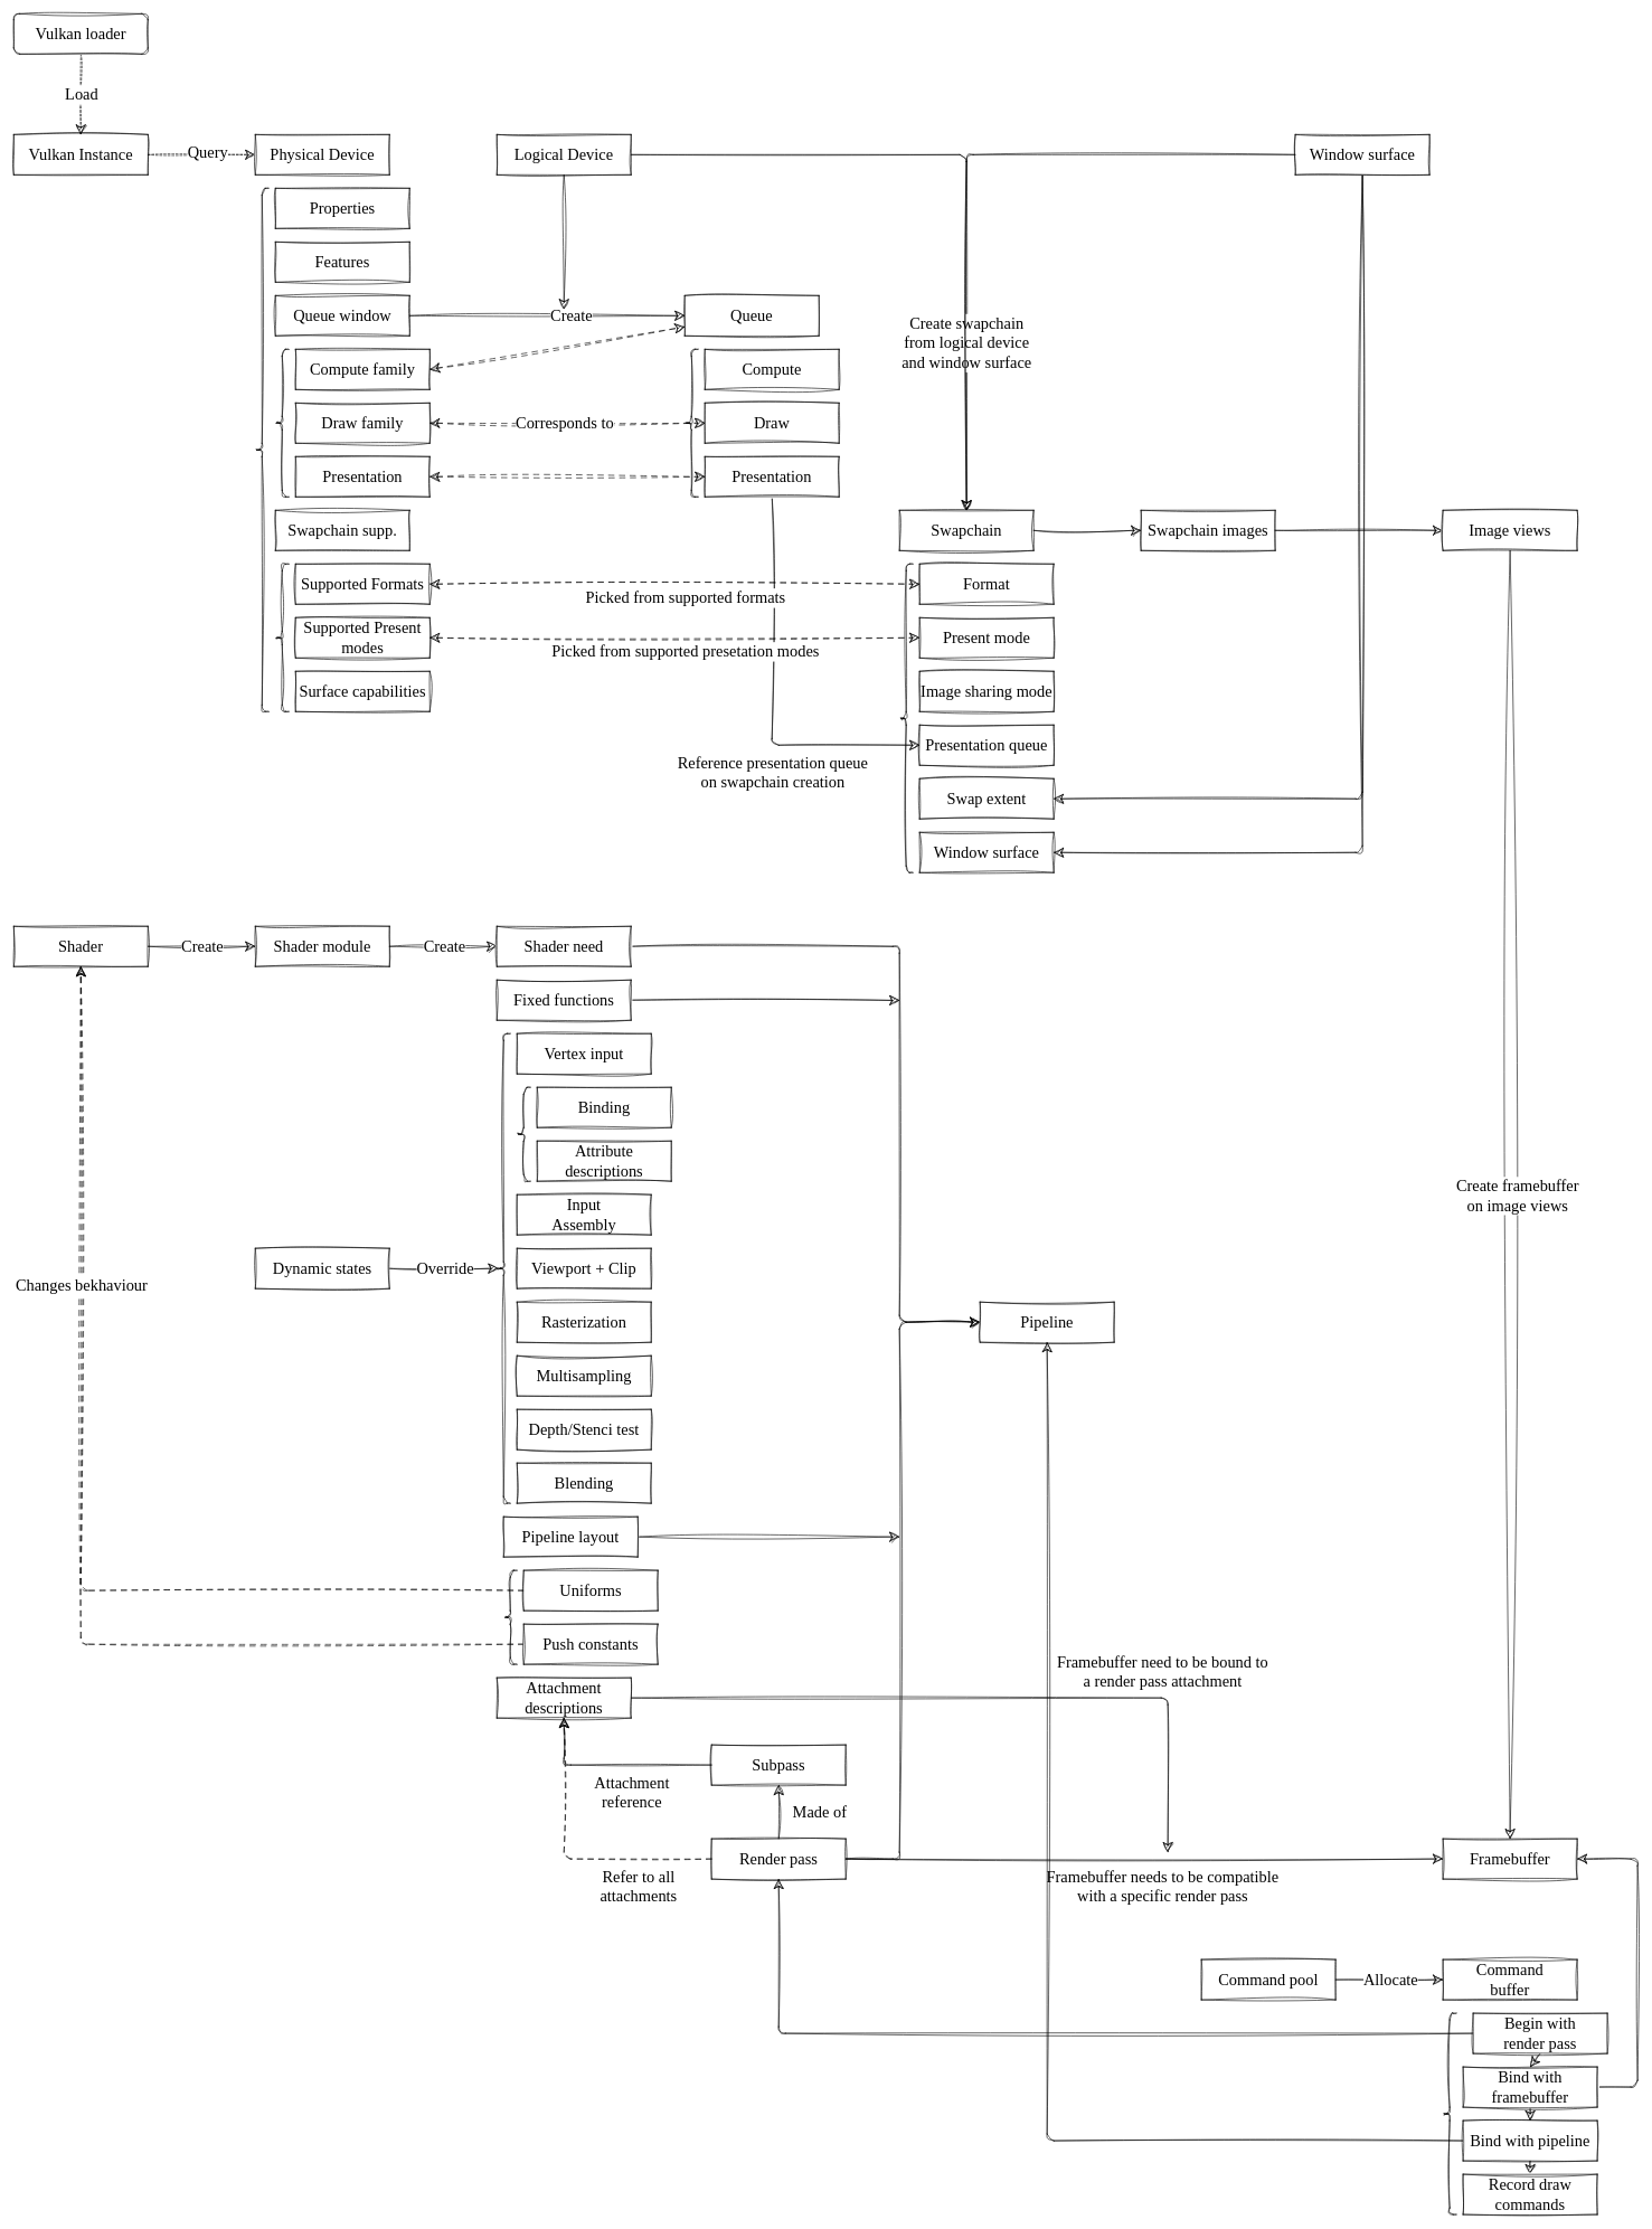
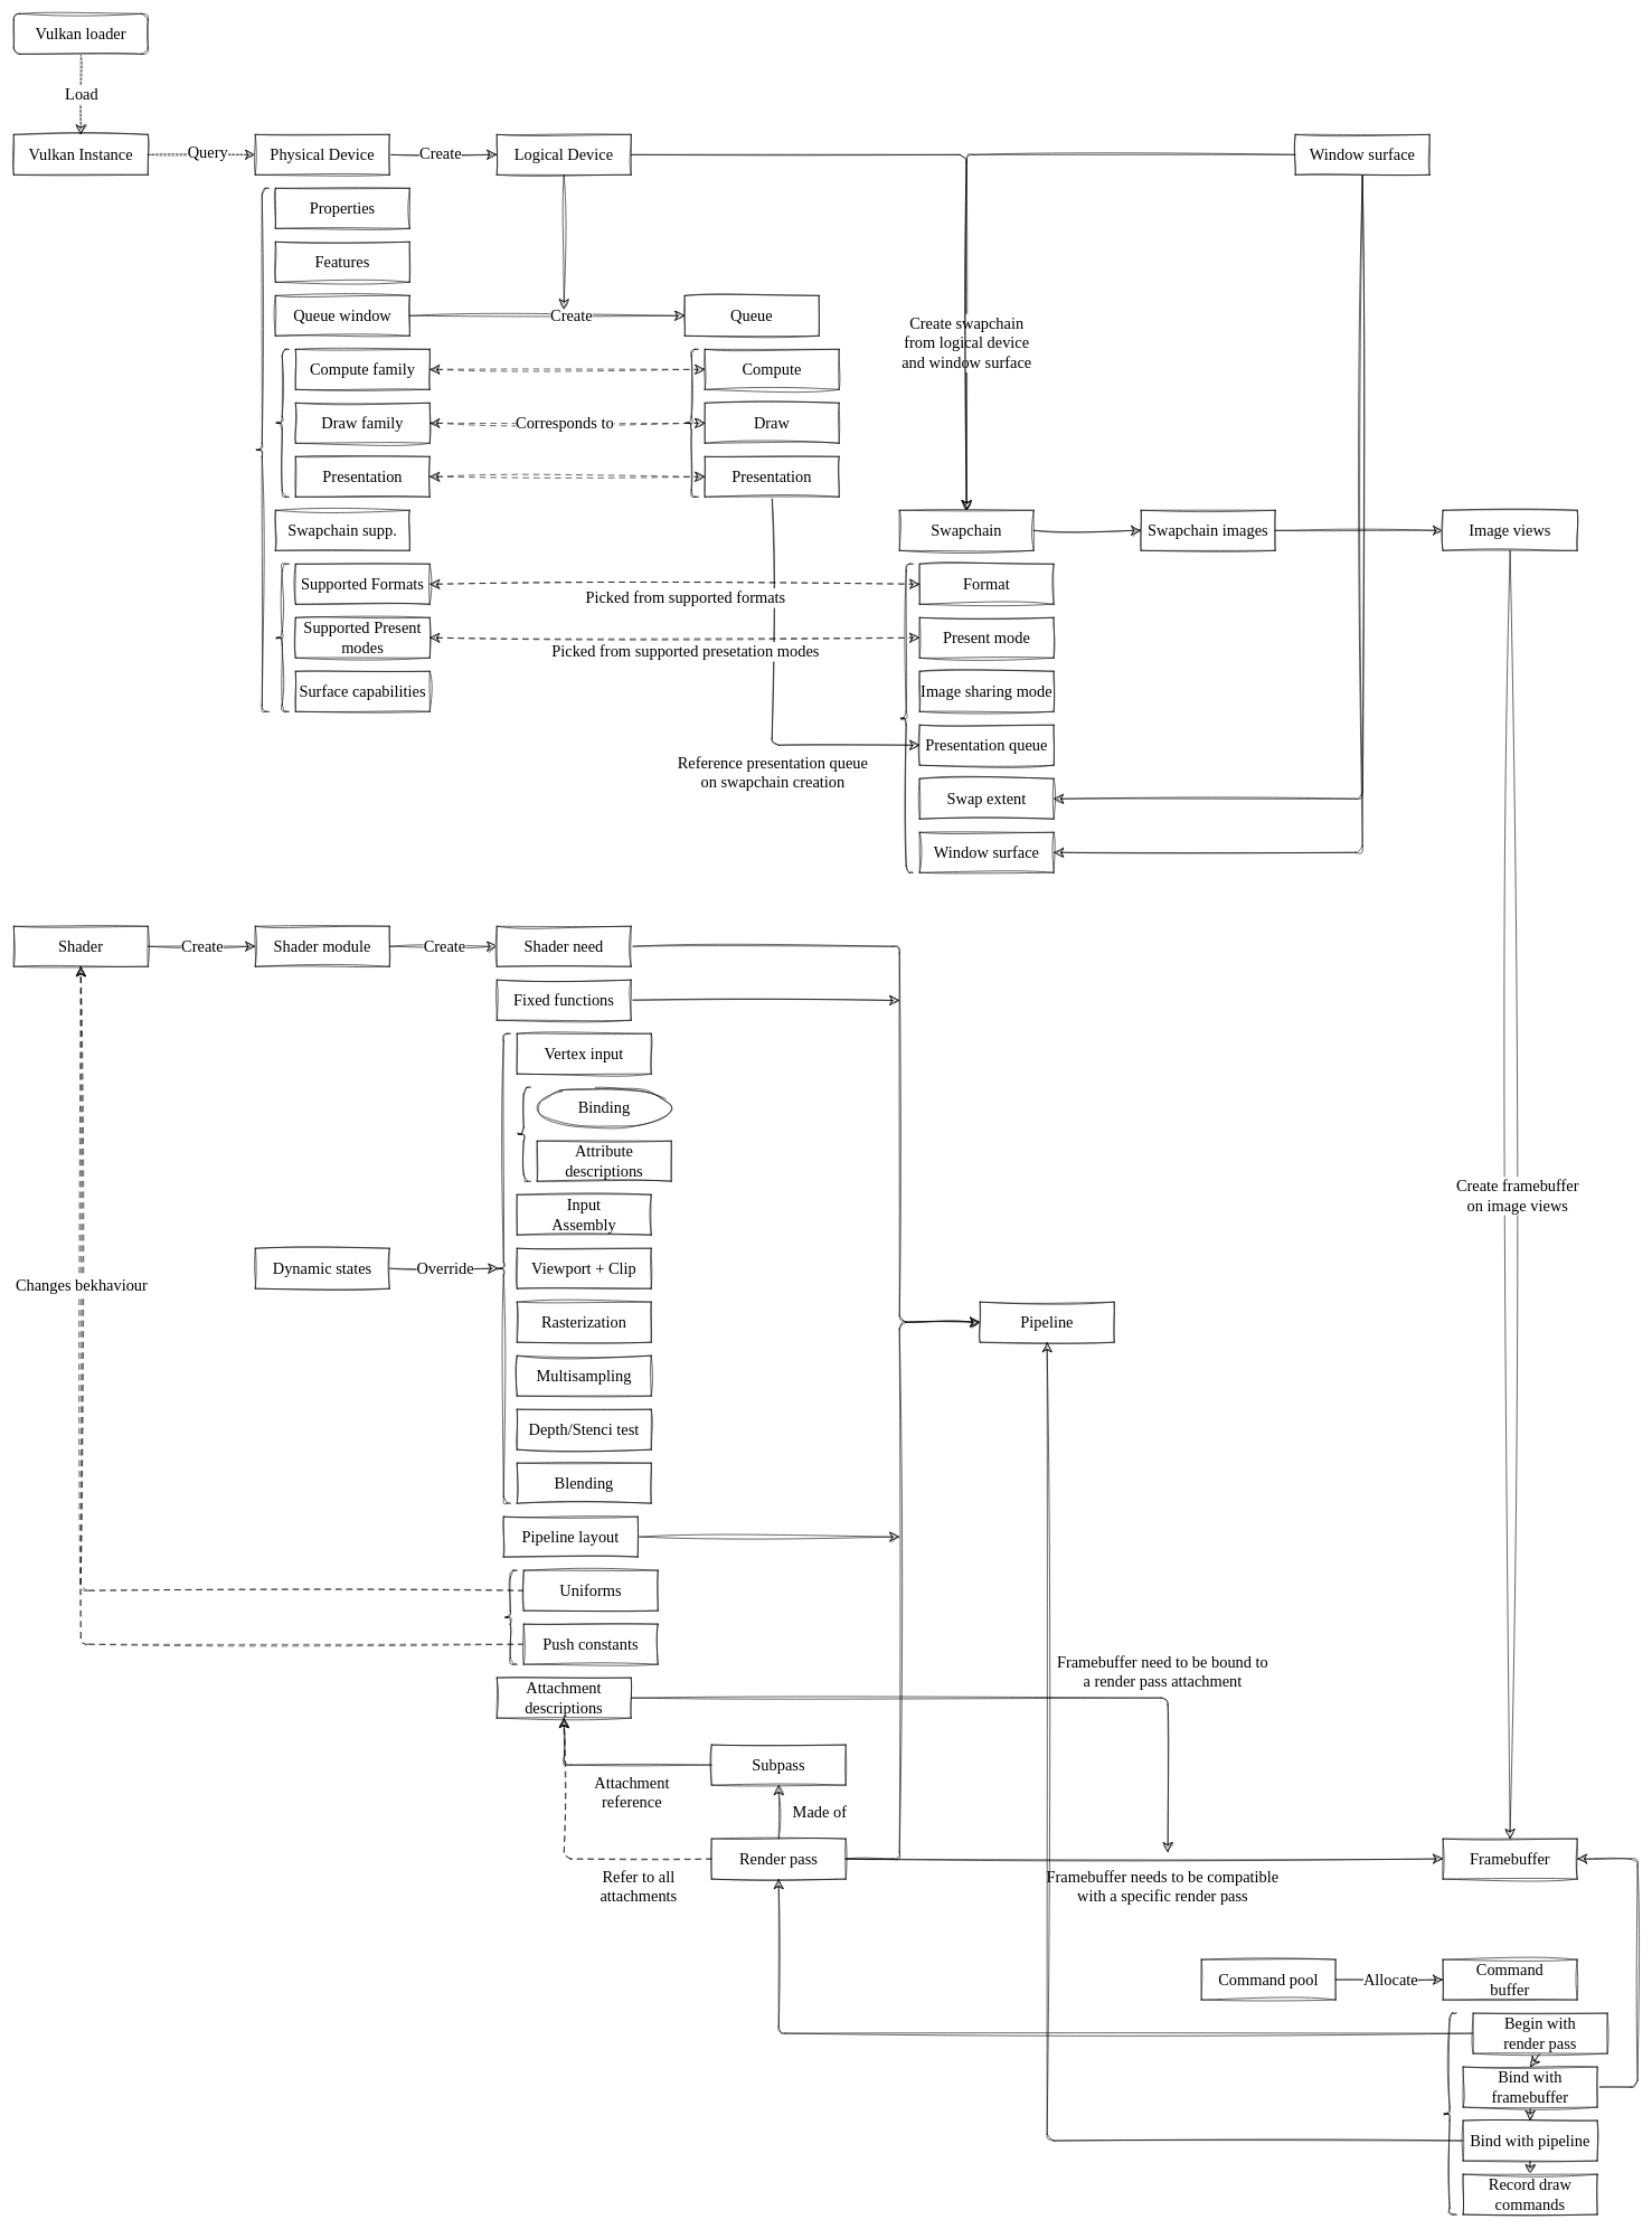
+ <mxCell id="8" style="edgeStyle=none;html=1;entryX=0;entryY=0.5;entryDx=0;entryDy=0;fontFamily=Architects Daughter;fontSize=24;startSize=12;endSize=12;sketch=1;curveFitting=1;jiggle=2;fontSource=https%3A%2F%2Ffonts.googleapis.com%2Fcss%3Ffamily%3DArchitects%2BDaughter;" parent="1" source="10" target="19" edge="1"><mxGeometry relative="1" as="geometry" /></mxCell>
+ <mxCell id="9" value="Create" style="edgeLabel;html=1;align=center;verticalAlign=middle;resizable=0;points=[];fontSize=24;fontFamily=Architects Daughter;sketch=1;curveFitting=1;jiggle=2;fontSource=https%3A%2F%2Ffonts.googleapis.com%2Fcss%3Ffamily%3DArchitects%2BDaughter;" parent="8" vertex="1" connectable="0"><mxGeometry x="0.126" y="2" relative="1" as="geometry"><mxPoint x="-15" as="offset" /></mxGeometry></mxCell>
- <mxCell id="29" style="edgeStyle=none;hachureGap=4;html=1;exitX=1;exitY=0.5;exitDx=0;exitDy=0;dashed=1;fontFamily=Architects Daughter;fontSource=https%3A%2F%2Ffonts.googleapis.com%2Fcss%3Ffamily%3DArchitects%2BDaughter;fontSize=24;startArrow=classic;startFill=1;dashPattern=8 8;startSize=12;endSize=12;sketch=1;curveFitting=1;jiggle=2;" parent="1" source="30" target="20" edge="1"><mxGeometry relative="1" as="geometry" /></mxCell>
+ <mxCell id="29" style="edgeStyle=none;hachureGap=4;html=1;exitX=1;exitY=0.5;exitDx=0;exitDy=0;entryX=0;entryY=0.5;entryDx=0;entryDy=0;dashed=1;fontFamily=Architects Daughter;fontSource=https%3A%2F%2Ffonts.googleapis.com%2Fcss%3Ffamily%3DArchitects%2BDaughter;fontSize=24;startArrow=classic;startFill=1;dashPattern=8 8;startSize=12;endSize=12;sketch=1;curveFitting=1;jiggle=2;" parent="1" source="30" target="22" edge="1"><mxGeometry relative="1" as="geometry" /></mxCell>
- <mxCell id="76" value="Binding" style="rounded=0;whiteSpace=wrap;html=1;fontSize=24;fontFamily=Architects Daughter;sketch=1;curveFitting=1;jiggle=2;fontSource=https%3A%2F%2Ffonts.googleapis.com%2Fcss%3Ffamily%3DArchitects%2BDaughter;" parent="1" vertex="1"><mxGeometry x="800" y="1620" width="200" height="60" as="geometry" /></mxCell>
+ <mxCell id="76" value="Binding" style="ellipse;whiteSpace=wrap;html=1;fontSize=24;fontFamily=Architects Daughter;sketch=1;curveFitting=1;jiggle=2;fontSource=https%3A%2F%2Ffonts.googleapis.com%2Fcss%3Ffamily%3DArchitects%2BDaughter;" parent="1" vertex="1"><mxGeometry x="800" y="1620" width="200" height="60" as="geometry" /></mxCell>
